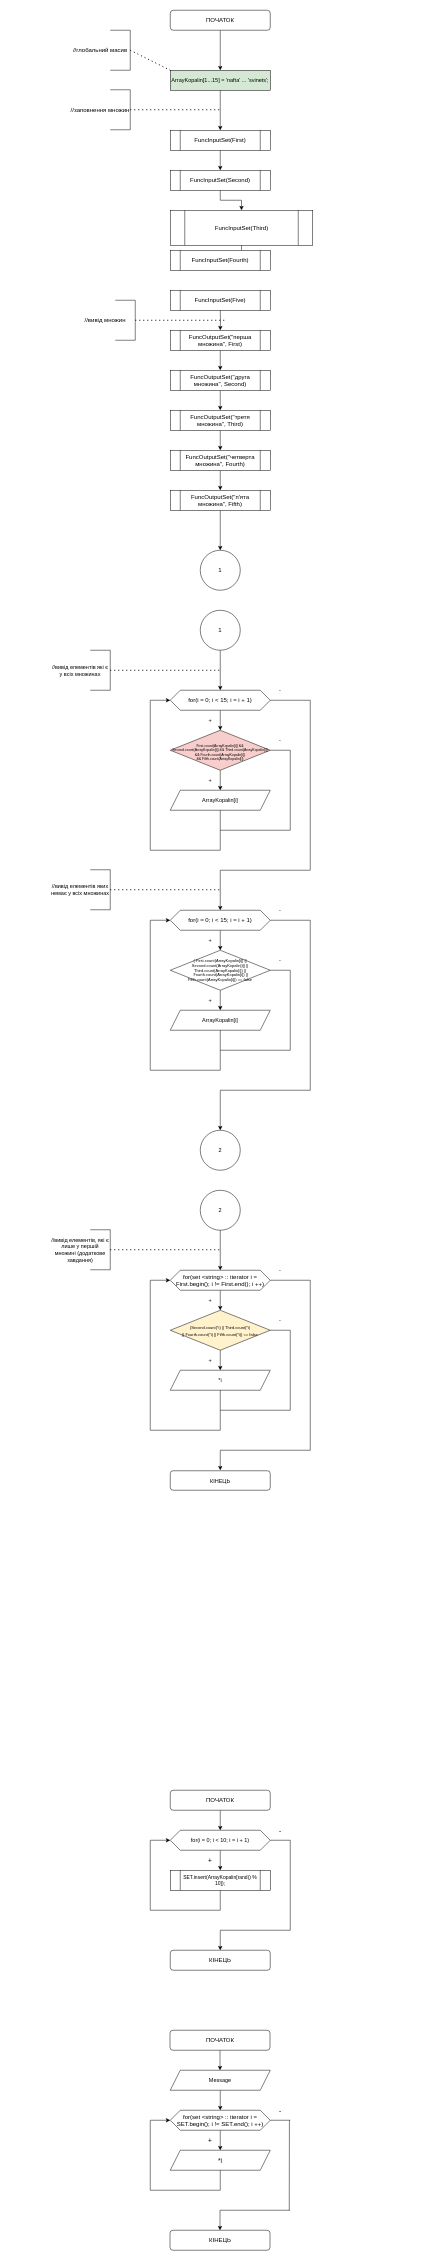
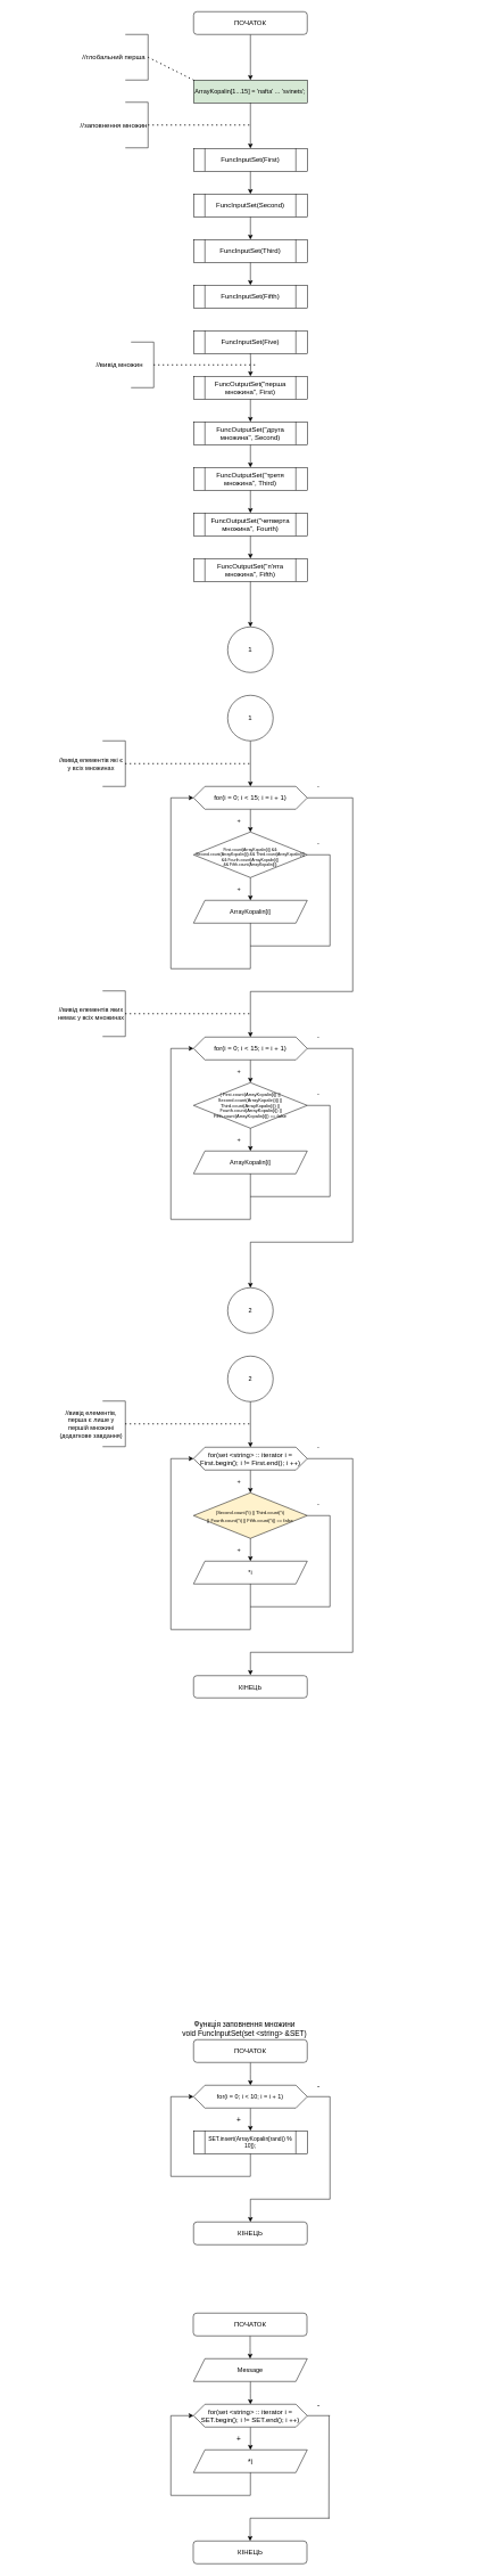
- <mxCell id="145" value="//глобальний масив" style="text;html=1;strokeColor=none;fillColor=none;align=center;verticalAlign=middle;whiteSpace=wrap;rounded=0;" vertex="1" parent="1"><mxGeometry x="140" y="60" width="120" height="80" as="geometry" /></mxCell>
+ <mxCell id="145" value="//глобальний перша" style="text;html=1;strokeColor=none;fillColor=none;align=center;verticalAlign=middle;whiteSpace=wrap;rounded=0;" vertex="1" parent="1"><mxGeometry x="140" y="60" width="120" height="80" as="geometry" /></mxCell>
- <mxCell id="11" value="FuncInputSet(Third)" style="shape=process;whiteSpace=wrap;html=1;backgroundOutline=1;" parent="1" vertex="1"><mxGeometry x="340" y="420" width="285" height="70" as="geometry" /></mxCell>
+ <mxCell id="11" value="FuncInputSet(Third)" style="shape=process;whiteSpace=wrap;html=1;backgroundOutline=1;" parent="1" vertex="1"><mxGeometry x="340" y="420" width="200" height="40" as="geometry" /></mxCell>
- <mxCell id="12" value="FuncInputSet(Fourth)" style="shape=process;whiteSpace=wrap;html=1;backgroundOutline=1;" parent="1" vertex="1"><mxGeometry x="340" y="500" width="200" height="40" as="geometry" /></mxCell>
+ <mxCell id="12" value="FuncInputSet(Fifth)" style="shape=process;whiteSpace=wrap;html=1;backgroundOutline=1;" parent="1" vertex="1"><mxGeometry x="340" y="500" width="200" height="40" as="geometry" /></mxCell>
- <mxCell id="31" value="&lt;div style=&quot;font-size: 11px&quot;&gt;&lt;/div&gt;&lt;div style=&quot;font-size: 7px&quot;&gt;&lt;span&gt;&lt;br&gt;First.count(ArrayKopalin[i]) &amp;amp;&amp;amp; &lt;br&gt;Second.count(ArrayKopalin[i]) &amp;amp;&amp;amp;&amp;nbsp;&lt;/span&gt;&lt;span&gt;Third.count(ArrayKopalin[i]) &amp;amp;&amp;amp; Fourth.count(ArrayKopalin[i]) &lt;br&gt;&amp;amp;&amp;amp;&amp;nbsp;&lt;/span&gt;&lt;span&gt;Fifth.count(ArrayKopalin[i])&lt;/span&gt;&lt;/div&gt;" style="rhombus;whiteSpace=wrap;html=1;fillColor=#f8cecc;" parent="1" vertex="1"><mxGeometry x="340" y="1460" width="200" height="80" as="geometry" /></mxCell>
+ <mxCell id="31" value="&lt;div style=&quot;font-size: 11px&quot;&gt;&lt;/div&gt;&lt;div style=&quot;font-size: 7px&quot;&gt;&lt;span&gt;&lt;br&gt;First.count(ArrayKopalin[i]) &amp;amp;&amp;amp; &lt;br&gt;Second.count(ArrayKopalin[i]) &amp;amp;&amp;amp;&amp;nbsp;&lt;/span&gt;&lt;span&gt;Third.count(ArrayKopalin[i]) &amp;amp;&amp;amp; Fourth.count(ArrayKopalin[i]) &lt;br&gt;&amp;amp;&amp;amp;&amp;nbsp;&lt;/span&gt;&lt;span&gt;Fifth.count(ArrayKopalin[i])&lt;/span&gt;&lt;/div&gt;" style="rhombus;whiteSpace=wrap;html=1;" parent="1" vertex="1"><mxGeometry x="340" y="1460" width="200" height="80" as="geometry" /></mxCell>
- <mxCell id="100" value="//вивід елементів, які є лише у першій множині (додаткове завдання)" style="text;html=1;strokeColor=none;fillColor=none;align=center;verticalAlign=middle;whiteSpace=wrap;rounded=0;fontSize=11;" parent="1" vertex="1"><mxGeometry x="100" y="2459" width="120" height="80" as="geometry" /></mxCell>
+ <mxCell id="100" value="//вивід елементів, перша є лише у першій множині (додаткове завдання)" style="text;html=1;strokeColor=none;fillColor=none;align=center;verticalAlign=middle;whiteSpace=wrap;rounded=0;fontSize=11;" parent="1" vertex="1"><mxGeometry x="100" y="2459" width="120" height="80" as="geometry" /></mxCell>
+ <mxCell id="103" value="&lt;font style=&quot;font-size: 13px&quot;&gt;Функція заповнення множини&lt;br&gt;&lt;/font&gt;&lt;div style=&quot;font-size: 13px&quot;&gt;&lt;font style=&quot;font-size: 13px&quot;&gt;void FuncInputSet(set &amp;lt;string&amp;gt; &amp;amp;SET)&lt;/font&gt;&lt;/div&gt;" style="text;html=1;strokeColor=none;fillColor=none;align=center;verticalAlign=middle;whiteSpace=wrap;rounded=0;fontSize=11;" parent="1" vertex="1"><mxGeometry y="3540" width="820" height="40" as="geometry" x="20" /></mxCell>
